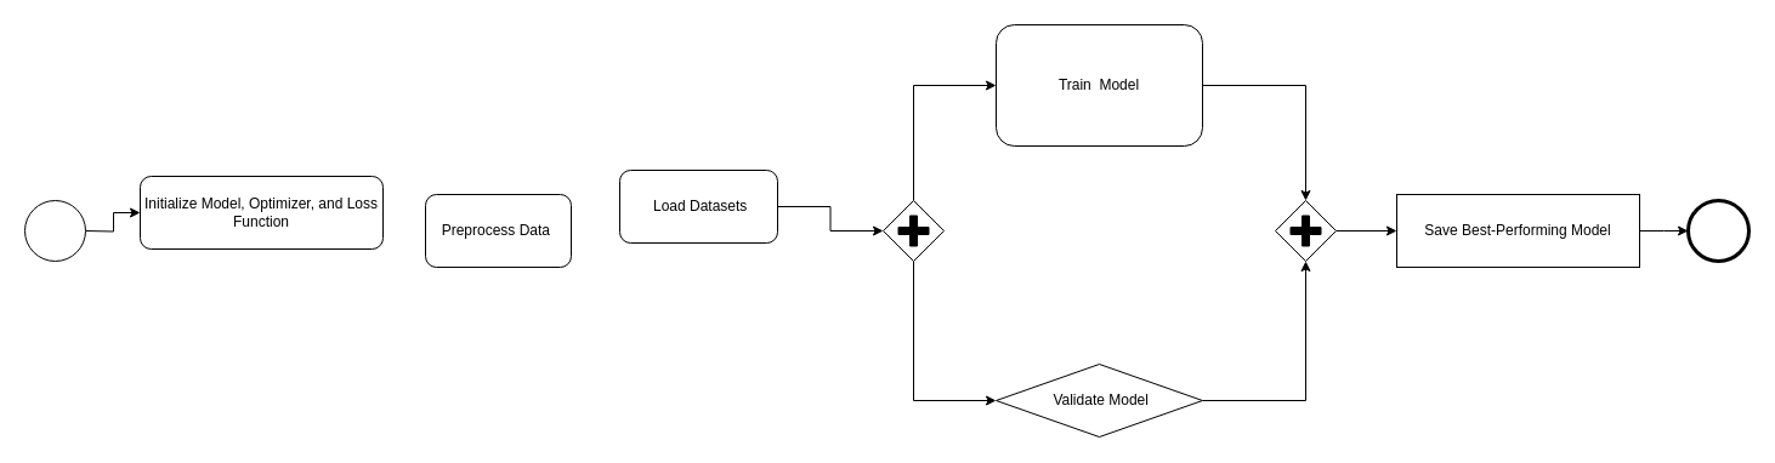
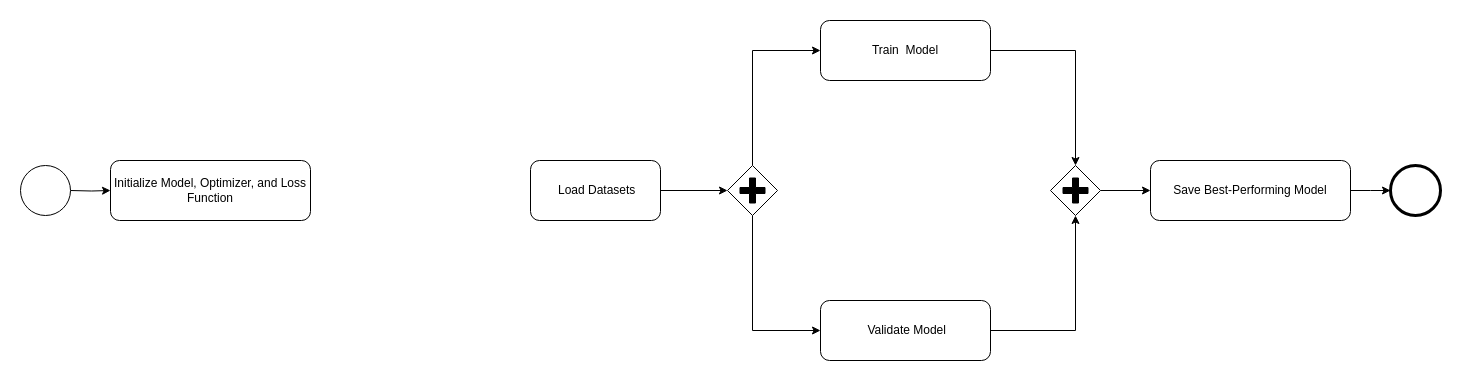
- <mxCell id="4" value="Train&amp;nbsp; Model" style="rounded=1;whiteSpace=wrap;html=1;" vertex="1" parent="1"><mxGeometry x="820" y="20" width="170" height="100" as="geometry" /></mxCell>
+ <mxCell id="4" value="Train&amp;nbsp; Model" style="rounded=1;whiteSpace=wrap;html=1;" vertex="1" parent="1"><mxGeometry x="820" y="20" width="170" height="60" as="geometry" /></mxCell>
- <mxCell id="11" value="&amp;nbsp;Load Datasets" style="rounded=1;whiteSpace=wrap;html=1;" vertex="1" parent="1"><mxGeometry x="510" y="140" width="130" height="60" as="geometry" /></mxCell>
+ <mxCell id="11" value="&amp;nbsp;Load Datasets" style="rounded=1;whiteSpace=wrap;html=1;" vertex="1" parent="1"><mxGeometry x="530" y="160" width="130" height="60" as="geometry" /></mxCell>
- <mxCell id="2" value="Initialize Model, Optimizer, and Loss Function" style="rounded=1;whiteSpace=wrap;html=1;" vertex="1" parent="1"><mxGeometry x="115" y="145" width="200" height="60" as="geometry" /></mxCell>
+ <mxCell id="2" value="Initialize Model, Optimizer, and Loss Function" style="rounded=1;whiteSpace=wrap;html=1;" vertex="1" parent="1"><mxGeometry x="110" y="160" width="200" height="60" as="geometry" /></mxCell>
- <mxCell id="3" value="Preprocess Data&amp;nbsp;" style="rounded=1;whiteSpace=wrap;html=1;" vertex="1" parent="1"><mxGeometry x="350" y="160" width="120" height="60" as="geometry" /></mxCell>
- <mxCell id="5" value="Save Best-Performing Model" style="whiteSpace=wrap;html=1;rounded=0;" vertex="1" parent="1"><mxGeometry x="1150" y="160" width="200" height="60" as="geometry" /></mxCell>
+ <mxCell id="5" value="Save Best-Performing Model" style="rounded=1;whiteSpace=wrap;html=1;" vertex="1" parent="1"><mxGeometry x="1150" y="160" width="200" height="60" as="geometry" /></mxCell>
- <mxCell id="15" value="&amp;nbsp;Validate Model" style="rhombus;whiteSpace=wrap;html=1;" vertex="1" parent="1"><mxGeometry x="820" y="300" width="170" height="60" as="geometry" /></mxCell>
+ <mxCell id="15" value="&amp;nbsp;Validate Model" style="rounded=1;whiteSpace=wrap;html=1;" vertex="1" parent="1"><mxGeometry x="820" y="300" width="170" height="60" as="geometry" /></mxCell>
